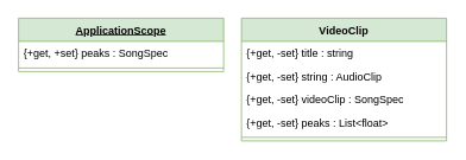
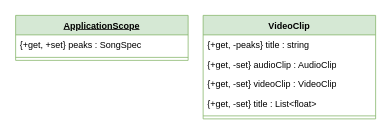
- <mxCell id="3" value="{+get, -set} title : string" style="text;strokeColor=none;fillColor=none;align=left;verticalAlign=top;spacingLeft=4;spacingRight=4;overflow=hidden;rotatable=0;points=[[0,0.5],[1,0.5]];portConstraint=eastwest;whiteSpace=wrap;html=1;" vertex="1" parent="2"><mxGeometry y="26" width="230" height="26" as="geometry" /></mxCell>
+ <mxCell id="3" value="{+get, -peaks} title : string" style="text;strokeColor=none;fillColor=none;align=left;verticalAlign=top;spacingLeft=4;spacingRight=4;overflow=hidden;rotatable=0;points=[[0,0.5],[1,0.5]];portConstraint=eastwest;whiteSpace=wrap;html=1;" vertex="1" parent="2"><mxGeometry y="26" width="230" height="26" as="geometry" /></mxCell>
- <mxCell id="4" value="{+get, -set} string : AudioClip" style="text;strokeColor=none;fillColor=none;align=left;verticalAlign=top;spacingLeft=4;spacingRight=4;overflow=hidden;rotatable=0;points=[[0,0.5],[1,0.5]];portConstraint=eastwest;whiteSpace=wrap;html=1;" vertex="1" parent="2"><mxGeometry y="52" width="230" height="26" as="geometry" /></mxCell>
+ <mxCell id="4" value="{+get, -set} audioClip : AudioClip" style="text;strokeColor=none;fillColor=none;align=left;verticalAlign=top;spacingLeft=4;spacingRight=4;overflow=hidden;rotatable=0;points=[[0,0.5],[1,0.5]];portConstraint=eastwest;whiteSpace=wrap;html=1;" vertex="1" parent="2"><mxGeometry y="52" width="230" height="26" as="geometry" /></mxCell>
- <mxCell id="5" value="{+get, -set} videoClip : SongSpec" style="text;strokeColor=none;fillColor=none;align=left;verticalAlign=top;spacingLeft=4;spacingRight=4;overflow=hidden;rotatable=0;points=[[0,0.5],[1,0.5]];portConstraint=eastwest;whiteSpace=wrap;html=1;" vertex="1" parent="2"><mxGeometry y="78" width="230" height="26" as="geometry" /></mxCell>
+ <mxCell id="5" value="{+get, -set} videoClip : VideoClip" style="text;strokeColor=none;fillColor=none;align=left;verticalAlign=top;spacingLeft=4;spacingRight=4;overflow=hidden;rotatable=0;points=[[0,0.5],[1,0.5]];portConstraint=eastwest;whiteSpace=wrap;html=1;" vertex="1" parent="2"><mxGeometry y="78" width="230" height="26" as="geometry" /></mxCell>
- <mxCell id="6" value="{+get, -set} peaks : List&amp;lt;float&amp;gt;" style="text;strokeColor=none;fillColor=none;align=left;verticalAlign=top;spacingLeft=4;spacingRight=4;overflow=hidden;rotatable=0;points=[[0,0.5],[1,0.5]];portConstraint=eastwest;whiteSpace=wrap;html=1;" vertex="1" parent="2"><mxGeometry y="104" width="230" height="26" as="geometry" /></mxCell>
+ <mxCell id="6" value="{+get, -set} title : List&amp;lt;float&amp;gt;" style="text;strokeColor=none;fillColor=none;align=left;verticalAlign=top;spacingLeft=4;spacingRight=4;overflow=hidden;rotatable=0;points=[[0,0.5],[1,0.5]];portConstraint=eastwest;whiteSpace=wrap;html=1;" vertex="1" parent="2"><mxGeometry y="104" width="230" height="26" as="geometry" /></mxCell>
